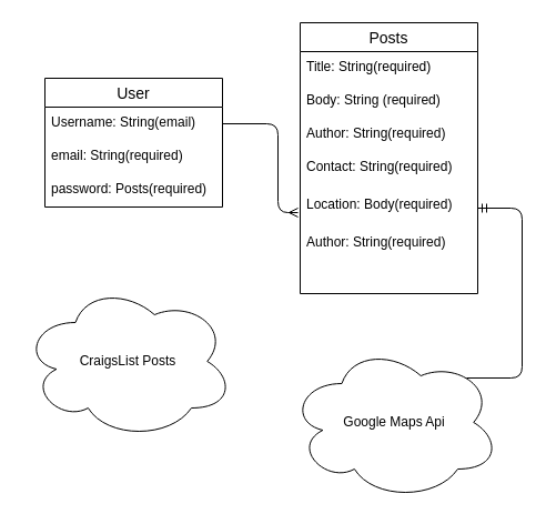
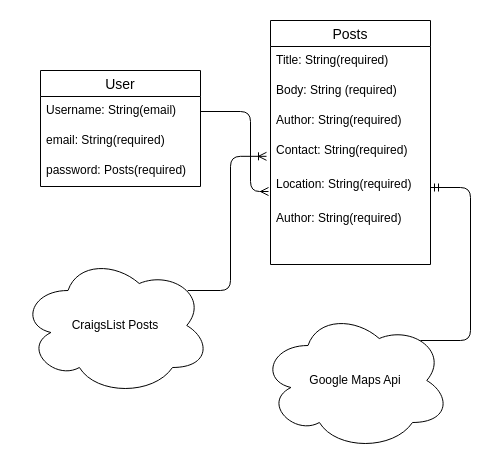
- <mxCell id="7" value="Location: Body(required)" style="text;strokeColor=none;fillColor=none;spacingLeft=4;spacingRight=4;overflow=hidden;rotatable=0;points=[[0,0.5],[1,0.5]];portConstraint=eastwest;fontSize=12;" parent="2" vertex="1"><mxGeometry y="150" width="160" height="34" as="geometry" /></mxCell>
+ <mxCell id="7" value="Location: String(required)" style="text;strokeColor=none;fillColor=none;spacingLeft=4;spacingRight=4;overflow=hidden;rotatable=0;points=[[0,0.5],[1,0.5]];portConstraint=eastwest;fontSize=12;" parent="2" vertex="1"><mxGeometry y="150" width="160" height="34" as="geometry" /></mxCell>
+ <mxCell id="15" value="" style="edgeStyle=elbowEdgeStyle;fontSize=12;html=1;endArrow=ERoneToMany;exitX=0.88;exitY=0.25;exitDx=0;exitDy=0;exitPerimeter=0;entryX=-0.025;entryY=0.583;entryDx=0;entryDy=0;entryPerimeter=0;" parent="1" source="14" target="6" edge="1"><mxGeometry width="100" height="100" relative="1" as="geometry"><mxPoint x="100" y="460" as="sourcePoint" /><mxPoint x="273.68" y="242.19" as="targetPoint" /><Array as="points"><mxPoint x="230" y="250" /><mxPoint x="300" y="210" /></Array></mxGeometry></mxCell>
